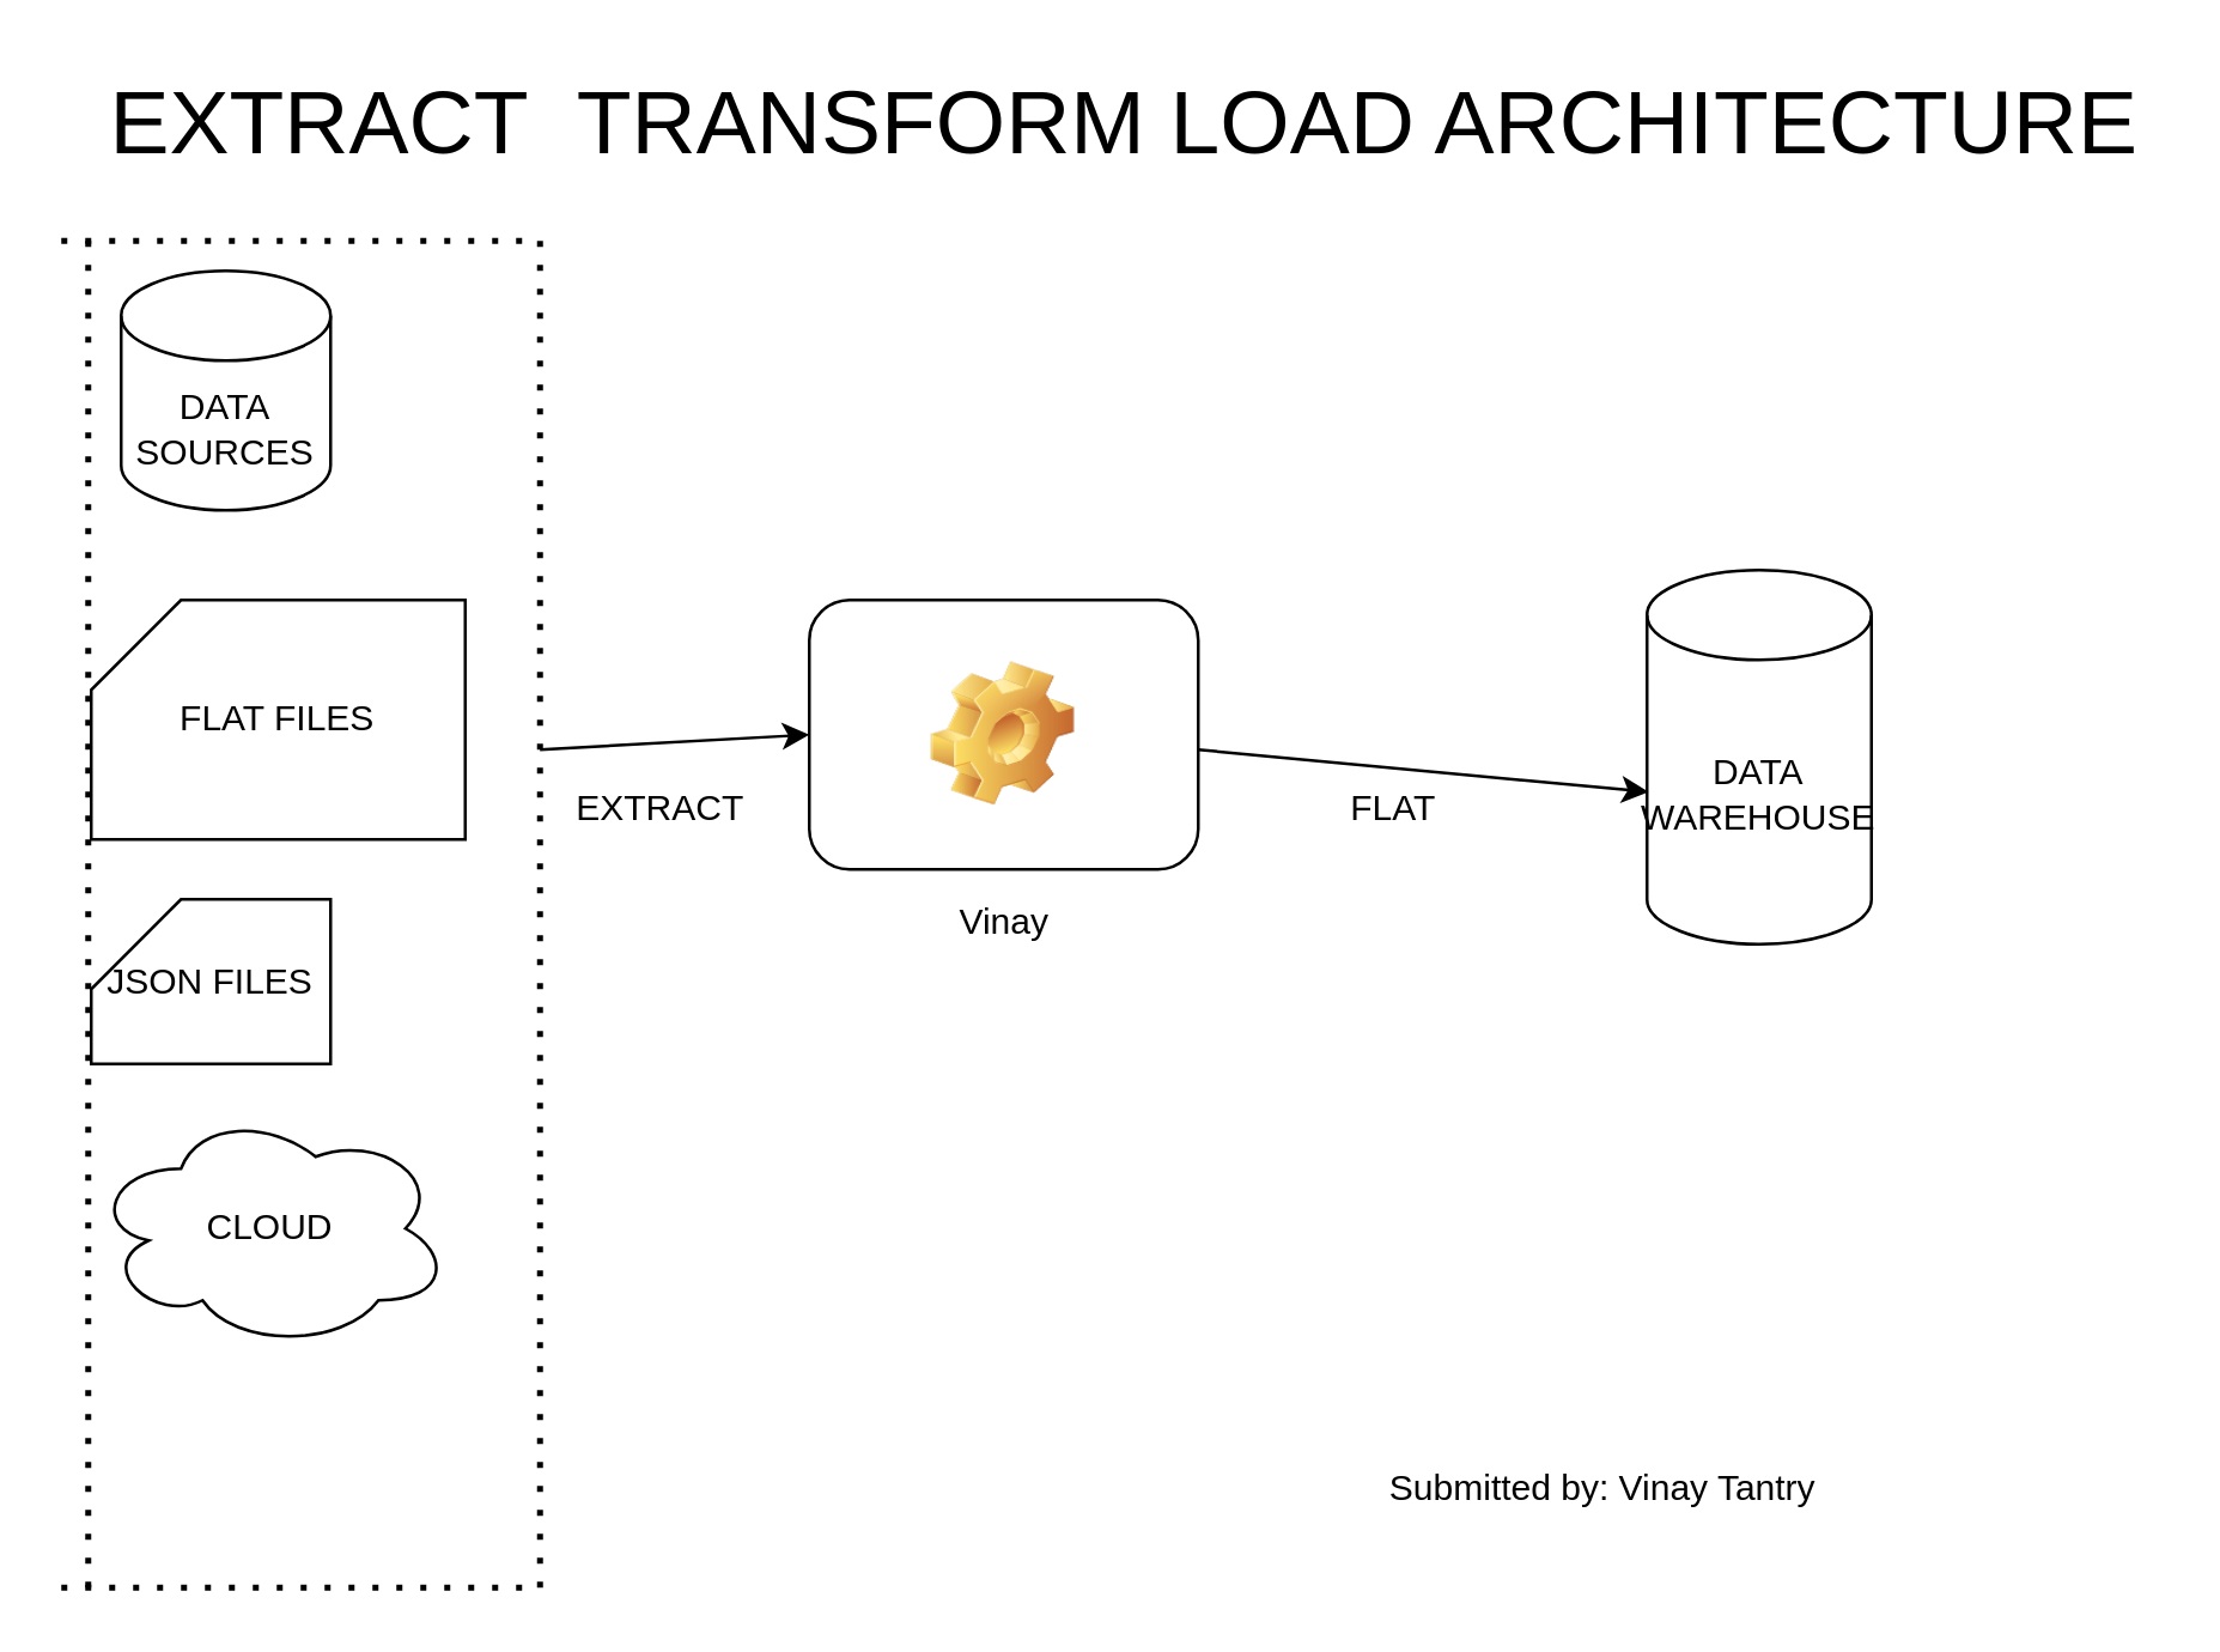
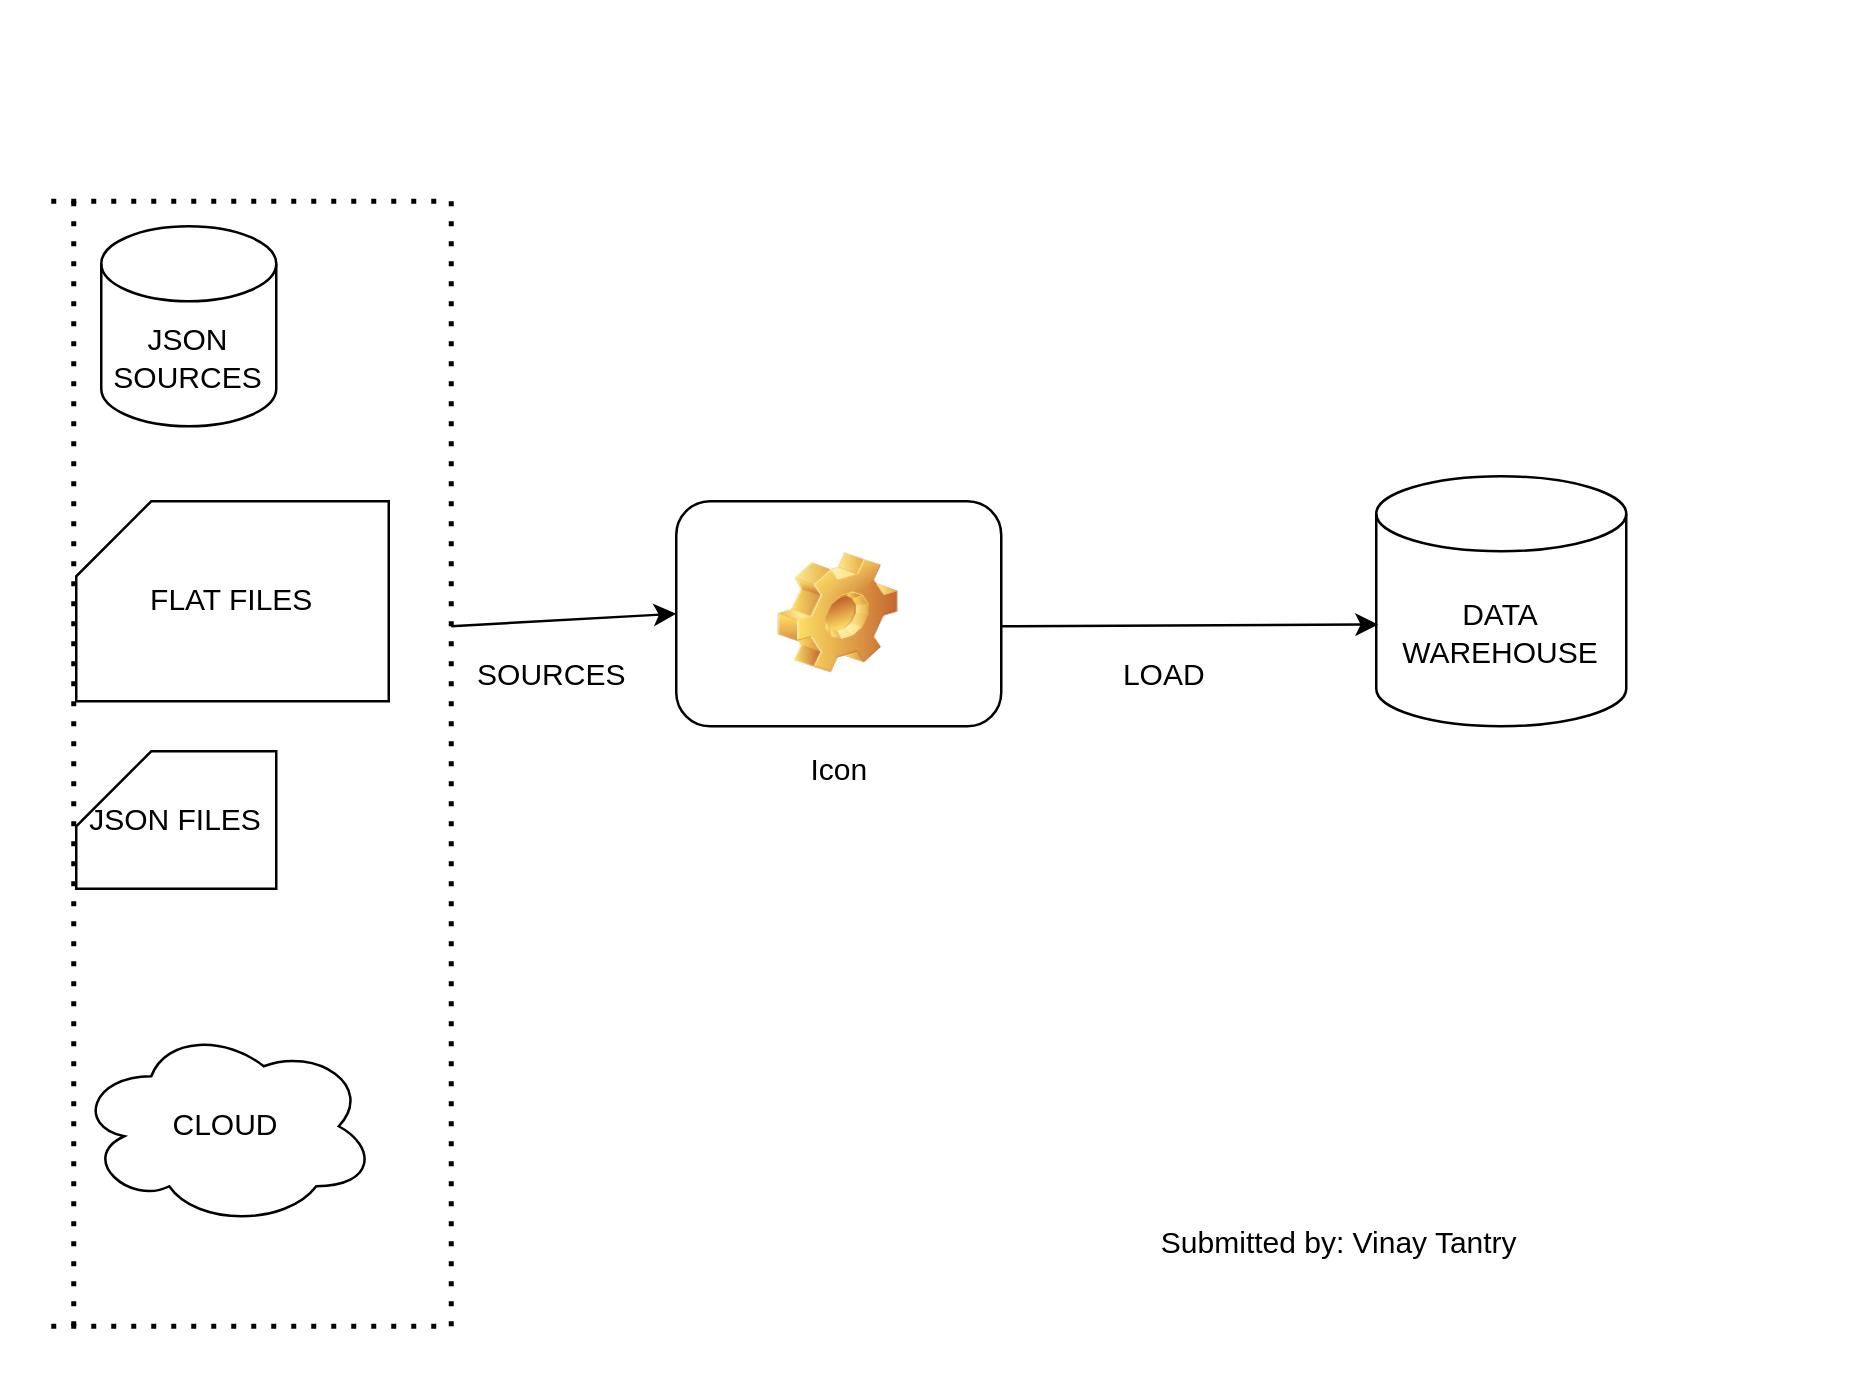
- <mxCell id="15" value="EXTRACT&amp;nbsp; TRANSFORM LOAD ARCHITECTURE" style="text;html=1;align=center;verticalAlign=middle;resizable=0;points=[];autosize=1;strokeColor=none;fillColor=none;fontSize=30;" vertex="1" parent="1"><mxGeometry x="30" y="20" width="690" height="40" as="geometry" /></mxCell>
- <mxCell id="2" value="DATA SOURCES" style="shape=cylinder3;whiteSpace=wrap;html=1;boundedLbl=1;backgroundOutline=1;size=15;" vertex="1" parent="1"><mxGeometry x="40" y="90" width="70" height="80" as="geometry" /></mxCell>
+ <mxCell id="2" value="JSON SOURCES" style="shape=cylinder3;whiteSpace=wrap;html=1;boundedLbl=1;backgroundOutline=1;size=15;" vertex="1" parent="1"><mxGeometry x="40" y="90" width="70" height="80" as="geometry" /></mxCell>
- <mxCell id="7" value="DATA WAREHOUSE" style="shape=cylinder3;whiteSpace=wrap;html=1;boundedLbl=1;backgroundOutline=1;size=15;" vertex="1" parent="1"><mxGeometry x="550" y="190" width="75" height="125" as="geometry" /></mxCell>
+ <mxCell id="7" value="DATA WAREHOUSE" style="shape=cylinder3;whiteSpace=wrap;html=1;boundedLbl=1;backgroundOutline=1;size=15;" vertex="1" parent="1"><mxGeometry x="550" y="190" width="100" height="100" as="geometry" /></mxCell>
- <mxCell id="13" value="EXTRACT" style="text;html=1;align=center;verticalAlign=middle;resizable=0;points=[];autosize=1;strokeColor=none;fillColor=none;" vertex="1" parent="1"><mxGeometry x="185" y="260" width="70" height="20" as="geometry" /></mxCell>
+ <mxCell id="13" value="SOURCES" style="text;html=1;align=center;verticalAlign=middle;resizable=0;points=[];autosize=1;strokeColor=none;fillColor=none;" vertex="1" parent="1"><mxGeometry x="185" y="260" width="70" height="20" as="geometry" /></mxCell>
- <mxCell id="14" value="FLAT" style="text;html=1;align=center;verticalAlign=middle;resizable=0;points=[];autosize=1;strokeColor=none;fillColor=none;" vertex="1" parent="1"><mxGeometry x="440" y="260" width="50" height="20" as="geometry" /></mxCell>
+ <mxCell id="14" value="LOAD" style="text;html=1;align=center;verticalAlign=middle;resizable=0;points=[];autosize=1;strokeColor=none;fillColor=none;" vertex="1" parent="1"><mxGeometry x="440" y="260" width="50" height="20" as="geometry" /></mxCell>
- <mxCell id="6" value="Vinay" style="icon;html=1;image=img/clipart/Gear_128x128.png" vertex="1" parent="1"><mxGeometry x="270" y="200" width="130" height="90" as="geometry" /></mxCell>
+ <mxCell id="6" value="Icon" style="icon;html=1;image=img/clipart/Gear_128x128.png" vertex="1" parent="1"><mxGeometry x="270" y="200" width="130" height="90" as="geometry" /></mxCell>
- <mxCell id="5" value="CLOUD" style="ellipse;shape=cloud;whiteSpace=wrap;html=1;" vertex="1" parent="1"><mxGeometry x="30" y="370" width="120" height="80" as="geometry" /></mxCell>
+ <mxCell id="5" value="CLOUD" style="ellipse;shape=cloud;whiteSpace=wrap;html=1;" vertex="1" parent="1"><mxGeometry x="30" y="410" width="120" height="80" as="geometry" /></mxCell>
